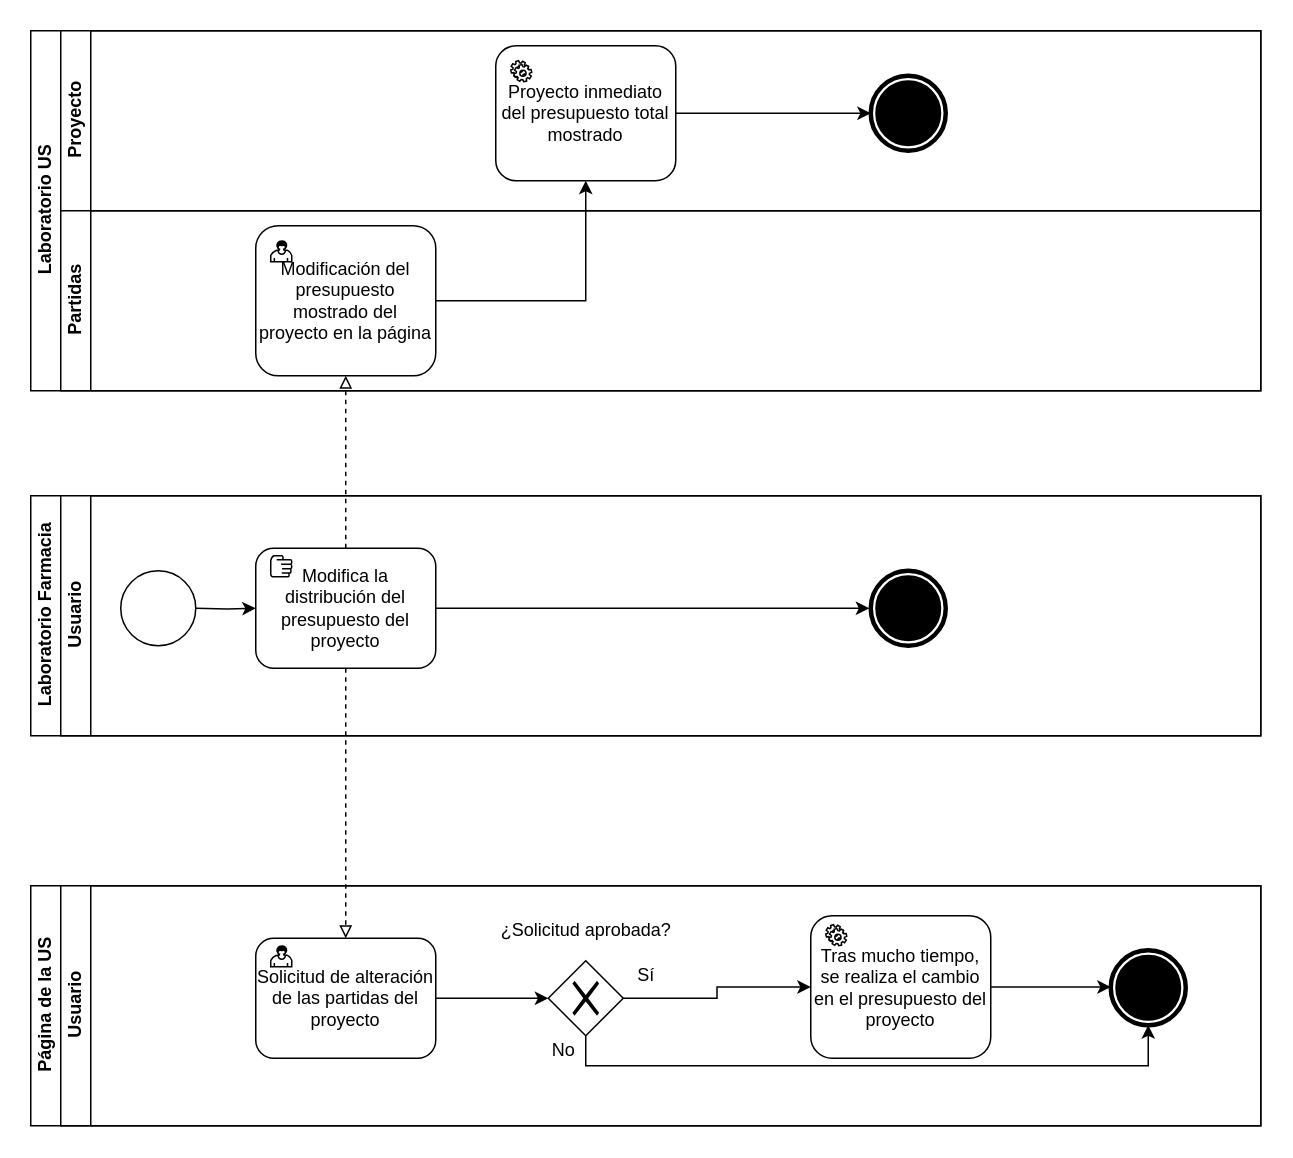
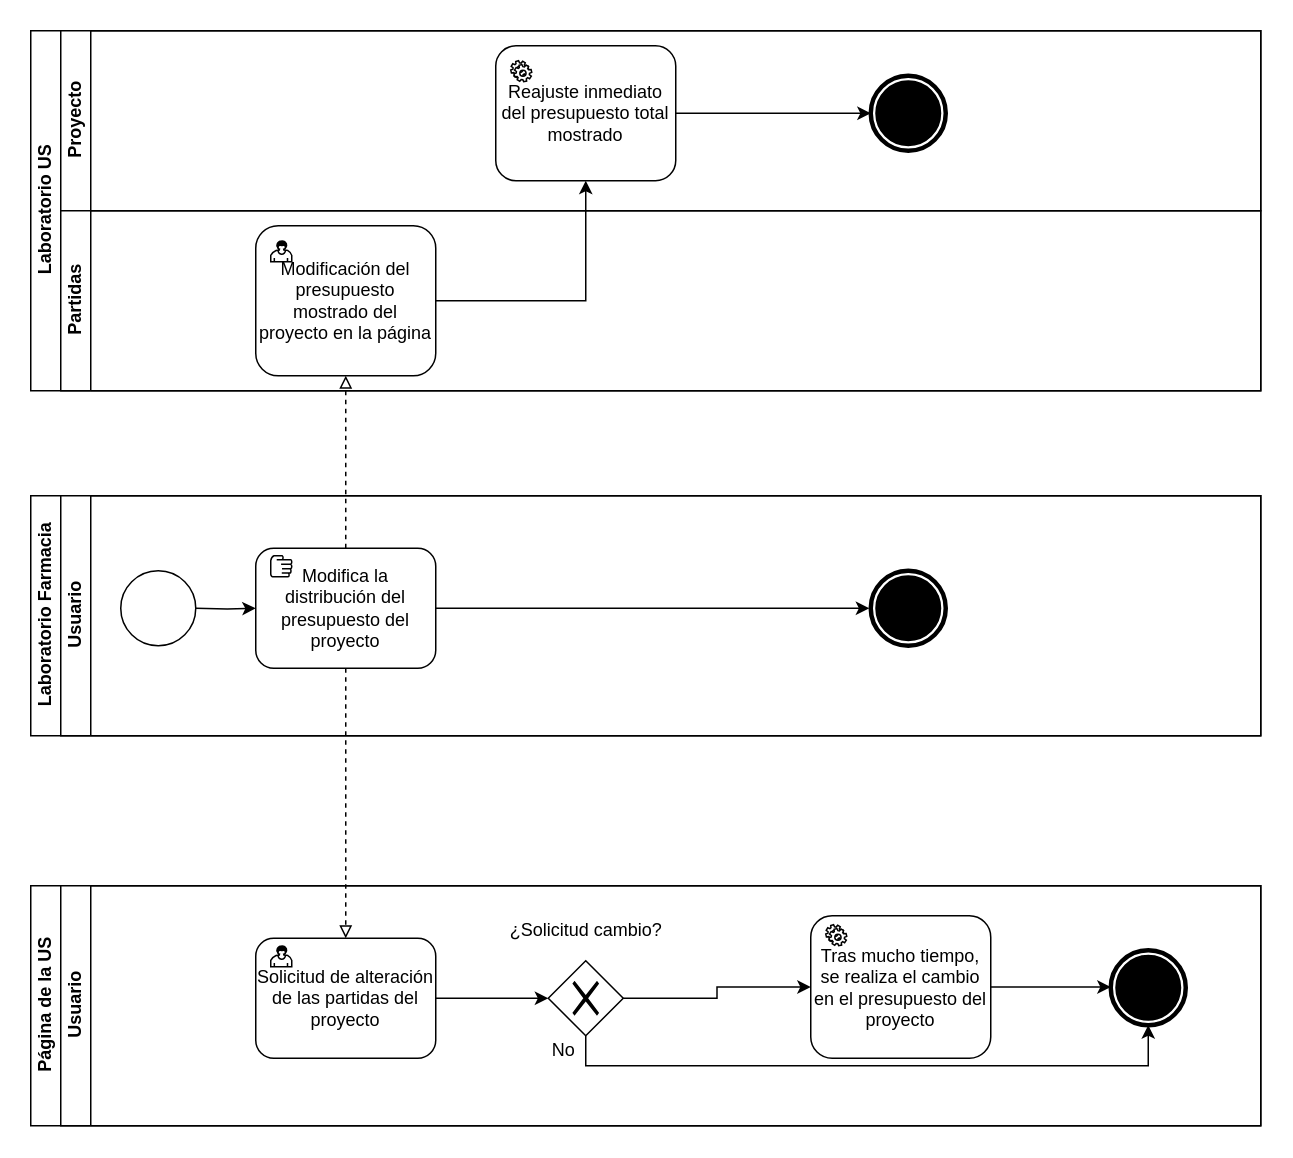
- <mxCell id="5" value="Proyecto inmediato del presupuesto total mostrado" style="shape=ext;rounded=1;html=1;whiteSpace=wrap;" parent="3" vertex="1"><mxGeometry x="290" y="10" width="120" height="90" as="geometry" /></mxCell>
+ <mxCell id="5" value="Reajuste inmediato del presupuesto total mostrado" style="shape=ext;rounded=1;html=1;whiteSpace=wrap;" parent="3" vertex="1"><mxGeometry x="290" y="10" width="120" height="90" as="geometry" /></mxCell>
- <mxCell id="36" value="¿Solicitud aprobada?" style="text;html=1;align=center;verticalAlign=middle;resizable=0;points=[];autosize=1;" parent="26" vertex="1"><mxGeometry x="285" y="20" width="130" height="20" as="geometry" /></mxCell>
+ <mxCell id="36" value="¿Solicitud cambio?" style="text;html=1;align=center;verticalAlign=middle;resizable=0;points=[];autosize=1;" parent="26" vertex="1"><mxGeometry x="285" y="20" width="130" height="20" as="geometry" /></mxCell>
- <mxCell id="37" value="Sí" style="text;html=1;align=center;verticalAlign=middle;resizable=0;points=[];autosize=1;" parent="26" vertex="1"><mxGeometry x="375" y="50" width="30" height="20" as="geometry" /></mxCell>
